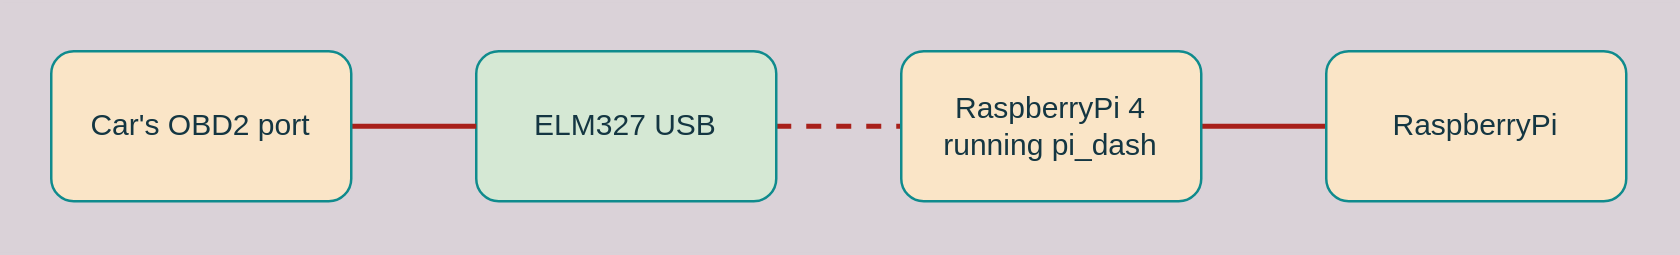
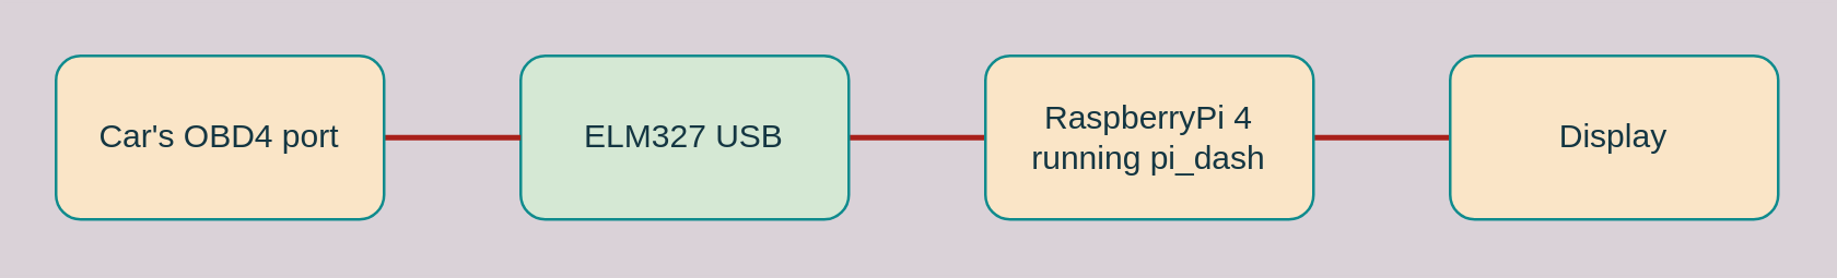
- <mxCell id="7" value="Car's OBD2 port" style="whiteSpace=wrap;html=1;rounded=1;fillColor=#FAE5C7;strokeColor=#0F8B8D;fontColor=#143642;" parent="1" vertex="1"><mxGeometry x="20" y="20" width="120" height="60" as="geometry" /></mxCell>
+ <mxCell id="7" value="Car's OBD4 port" style="whiteSpace=wrap;html=1;rounded=1;fillColor=#FAE5C7;strokeColor=#0F8B8D;fontColor=#143642;" parent="1" vertex="1"><mxGeometry x="20" y="20" width="120" height="60" as="geometry" /></mxCell>
- <mxCell id="2" style="edgeStyle=orthogonalEdgeStyle;orthogonalLoop=1;jettySize=auto;html=1;exitX=1;exitY=0.5;exitDx=0;exitDy=0;entryX=0;entryY=0.5;entryDx=0;entryDy=0;endArrow=none;endFill=0;strokeWidth=2;labelBackgroundColor=#DAD2D8;strokeColor=#A8201A;fontColor=#143642;dashed=1;" parent="1" source="3" target="5" edge="1"><mxGeometry relative="1" as="geometry" /></mxCell>
+ <mxCell id="2" style="edgeStyle=orthogonalEdgeStyle;orthogonalLoop=1;jettySize=auto;html=1;exitX=1;exitY=0.5;exitDx=0;exitDy=0;entryX=0;entryY=0.5;entryDx=0;entryDy=0;endArrow=none;endFill=0;strokeWidth=2;labelBackgroundColor=#DAD2D8;strokeColor=#A8201A;fontColor=#143642;" parent="1" source="3" target="5" edge="1"><mxGeometry relative="1" as="geometry" /></mxCell>
- <mxCell id="8" value="RaspberryPi" style="whiteSpace=wrap;html=1;rounded=1;fillColor=#FAE5C7;strokeColor=#0F8B8D;fontColor=#143642;" parent="1" vertex="1"><mxGeometry x="530" y="20" width="120" height="60" as="geometry" /></mxCell>
+ <mxCell id="8" value="Display" style="whiteSpace=wrap;html=1;rounded=1;fillColor=#FAE5C7;strokeColor=#0F8B8D;fontColor=#143642;" parent="1" vertex="1"><mxGeometry x="530" y="20" width="120" height="60" as="geometry" /></mxCell>
